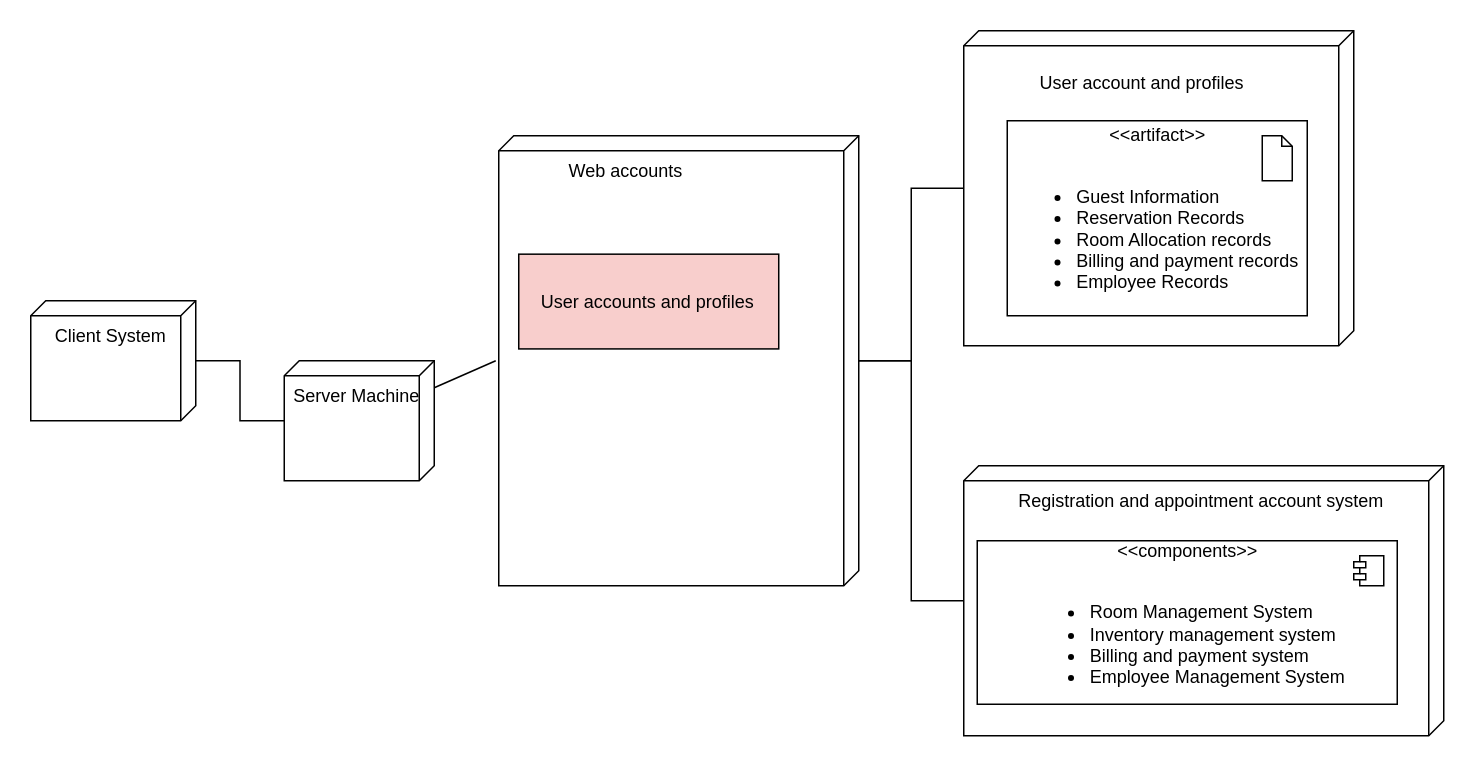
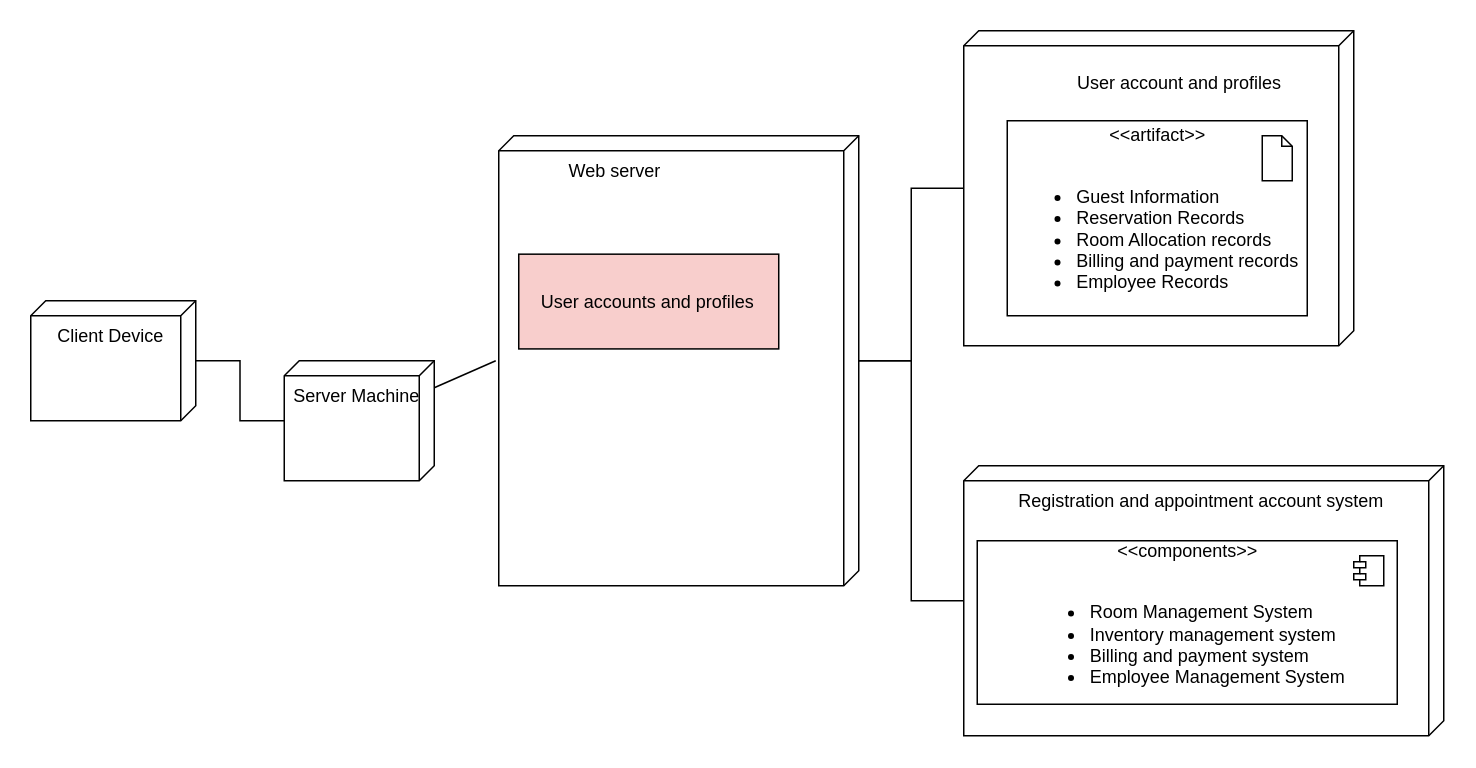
- <mxCell id="15" value="User account and profiles" style="text;html=1;strokeColor=none;fillColor=none;align=center;verticalAlign=middle;whiteSpace=wrap;rounded=0;" parent="1" vertex="1"><mxGeometry x="671" y="40" width="180" height="30" as="geometry" /></mxCell>
+ <mxCell id="15" value="User account and profiles" style="text;html=1;strokeColor=none;fillColor=none;align=center;verticalAlign=middle;whiteSpace=wrap;rounded=0;" parent="1" vertex="1"><mxGeometry x="696" y="40" width="180" height="30" as="geometry" /></mxCell>
- <mxCell id="4" value="&amp;nbsp; &amp;nbsp; &amp;nbsp; &amp;nbsp; &amp;nbsp; &amp;nbsp; Web accounts&lt;br&gt;" style="verticalAlign=top;align=left;shape=cube;size=10;direction=south;fontStyle=0;html=1;boundedLbl=1;spacingLeft=5;" parent="1" vertex="1"><mxGeometry x="332" y="90" width="240" height="300" as="geometry" /></mxCell>
+ <mxCell id="4" value="&amp;nbsp; &amp;nbsp; &amp;nbsp; &amp;nbsp; &amp;nbsp; &amp;nbsp; Web server&lt;br&gt;" style="verticalAlign=top;align=left;shape=cube;size=10;direction=south;fontStyle=0;html=1;boundedLbl=1;spacingLeft=5;" parent="1" vertex="1"><mxGeometry x="332" y="90" width="240" height="300" as="geometry" /></mxCell>
- <mxCell id="12" value="Client System" style="verticalAlign=top;align=center;shape=cube;size=10;direction=south;html=1;boundedLbl=1;spacingLeft=5;" parent="1" vertex="1"><mxGeometry x="20" y="200" width="110" height="80" as="geometry" /></mxCell>
+ <mxCell id="12" value="Client Device" style="verticalAlign=top;align=center;shape=cube;size=10;direction=south;html=1;boundedLbl=1;spacingLeft=5;" parent="1" vertex="1"><mxGeometry x="20" y="200" width="110" height="80" as="geometry" /></mxCell>
